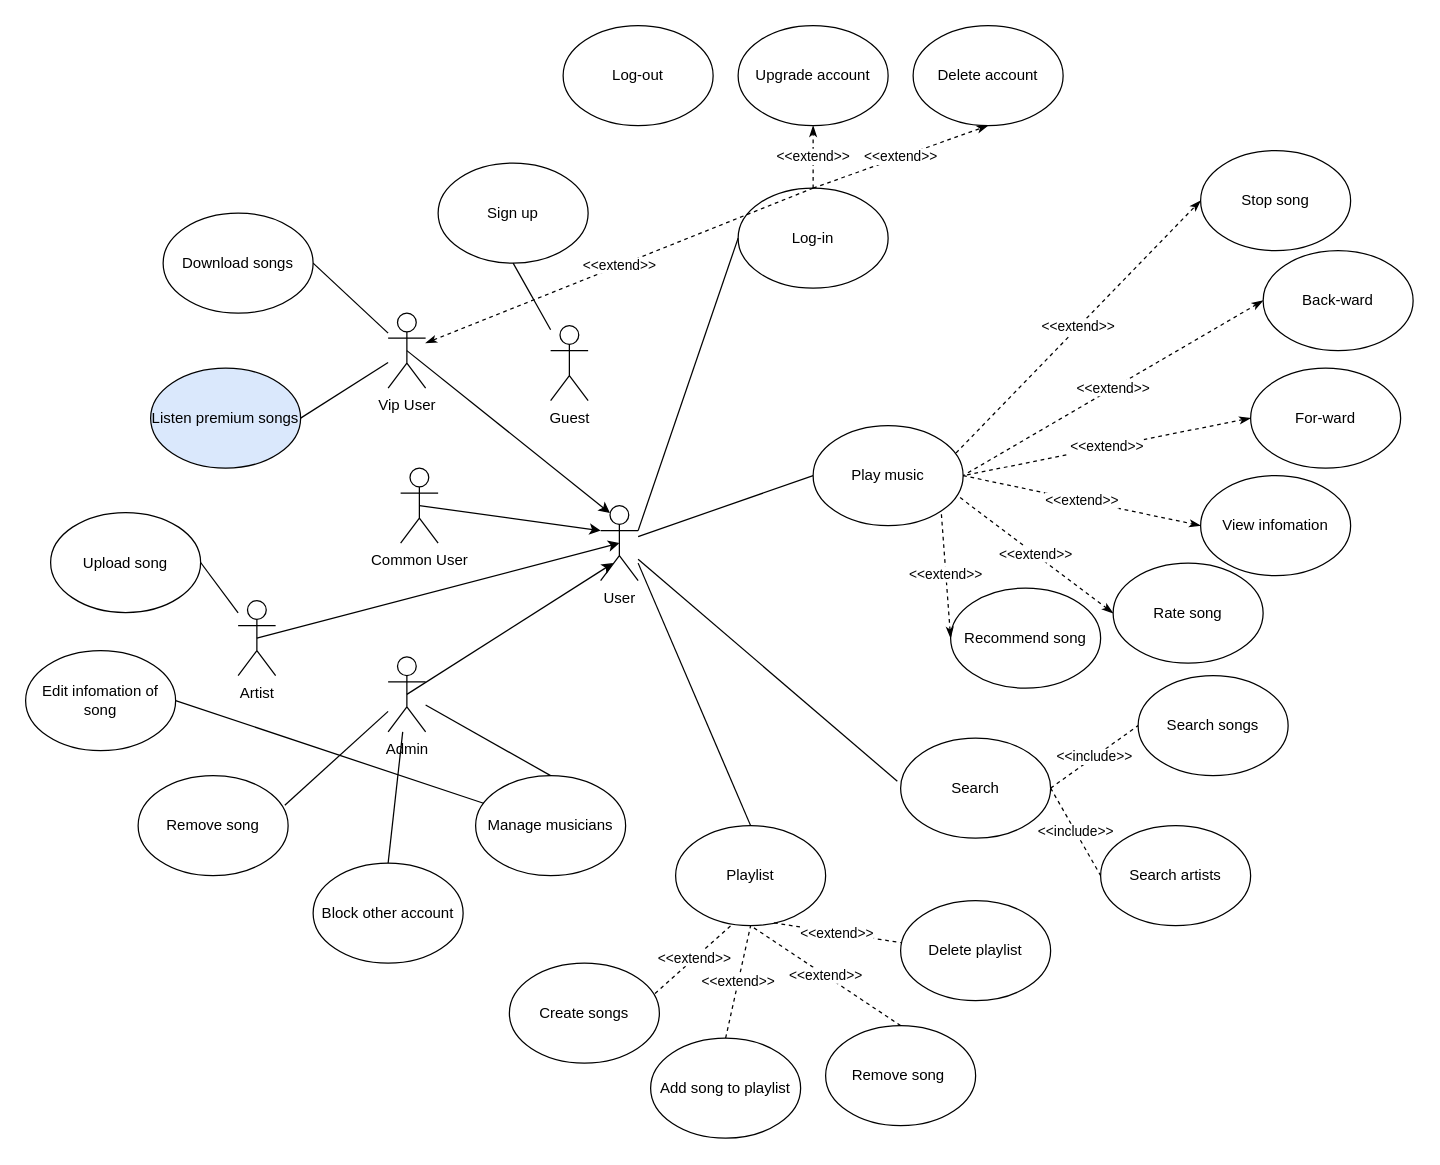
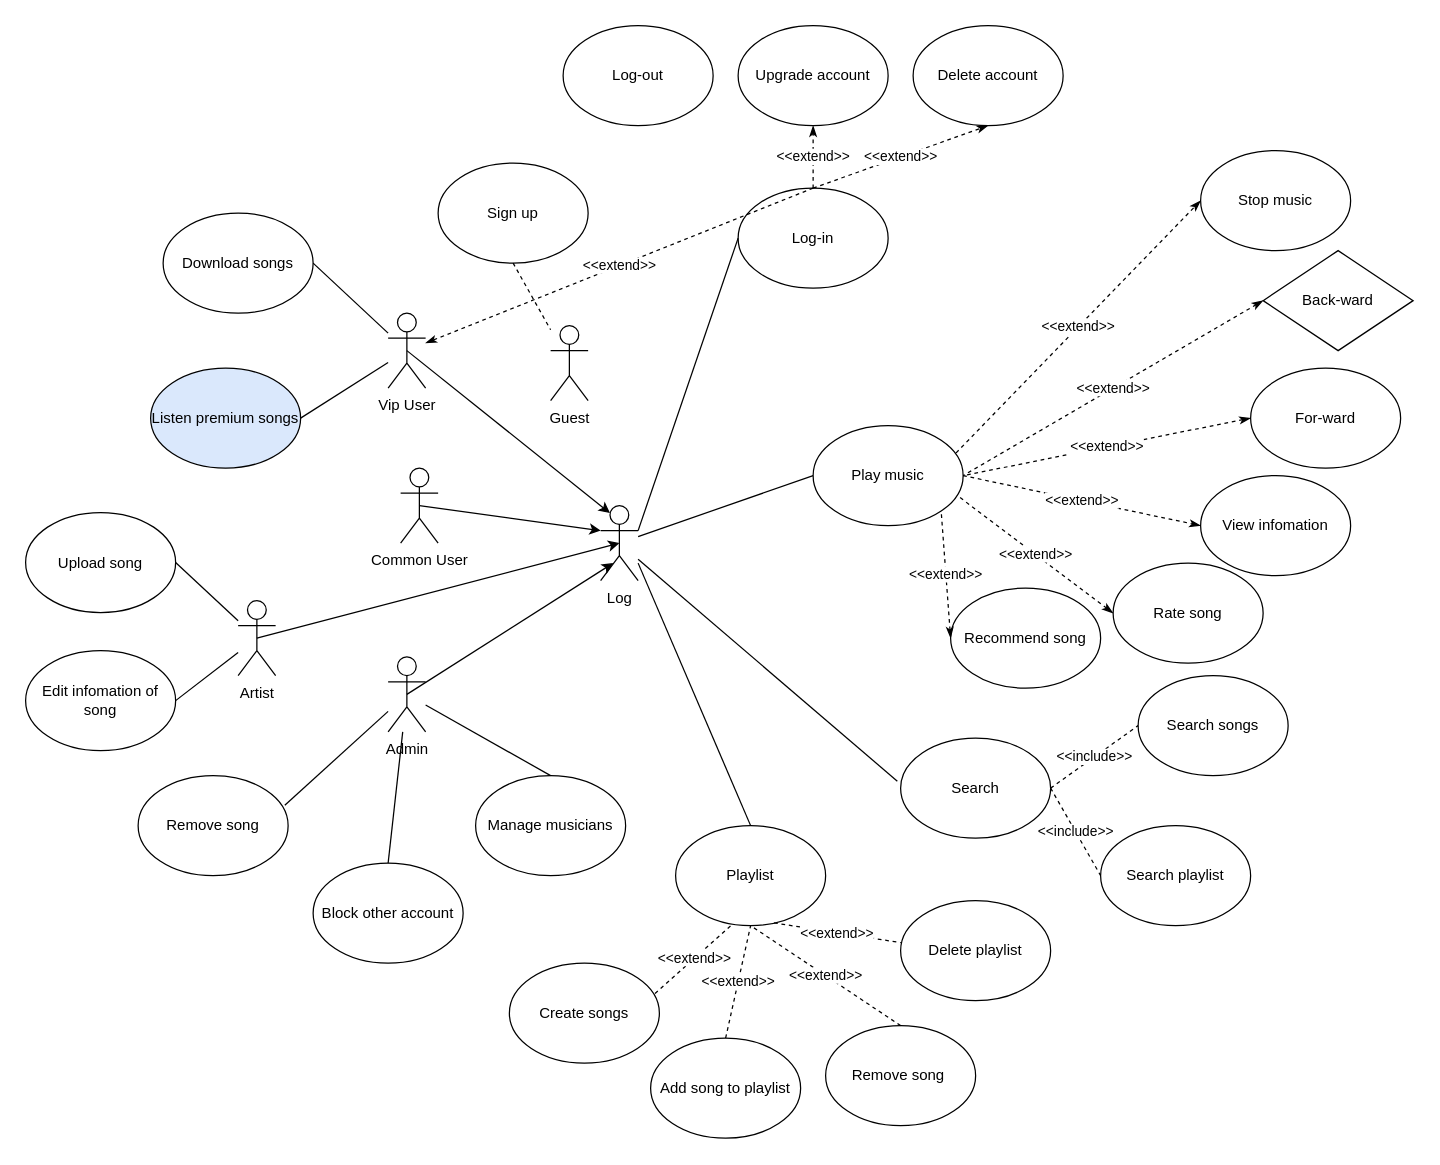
- <mxCell id="12" value="Stop song" style="ellipse;whiteSpace=wrap;html=1;" vertex="1" parent="1"><mxGeometry x="960" y="120" width="120" height="80" as="geometry" /></mxCell>
+ <mxCell id="12" value="Stop music" style="ellipse;whiteSpace=wrap;html=1;" vertex="1" parent="1"><mxGeometry x="960" y="120" width="120" height="80" as="geometry" /></mxCell>
- <mxCell id="65" value="" style="endArrow=none;html=1;rounded=0;exitX=0.5;exitY=1;exitDx=0;exitDy=0;" edge="1" parent="1" source="9" target="64"><mxGeometry width="50" height="50" relative="1" as="geometry"><mxPoint x="630" y="510" as="sourcePoint" /><mxPoint x="680" y="460" as="targetPoint" /></mxGeometry></mxCell>
+ <mxCell id="65" value="" style="endArrow=none;html=1;rounded=0;exitX=0.5;exitY=1;exitDx=0;exitDy=0;dashed=1;" edge="1" parent="1" source="9" target="64"><mxGeometry width="50" height="50" relative="1" as="geometry"><mxPoint x="630" y="510" as="sourcePoint" /><mxPoint x="680" y="460" as="targetPoint" /></mxGeometry></mxCell>
- <mxCell id="16" value="Back-ward" style="ellipse;whiteSpace=wrap;html=1;" vertex="1" parent="1"><mxGeometry x="1010" y="200" width="120" height="80" as="geometry" /></mxCell>
+ <mxCell id="16" value="Back-ward" style="rhombus;whiteSpace=wrap;html=1;" vertex="1" parent="1"><mxGeometry x="1010" y="200" width="120" height="80" as="geometry" /></mxCell>
- <mxCell id="58" value="Upload song" style="ellipse;whiteSpace=wrap;html=1;" vertex="1" parent="1"><mxGeometry x="40" y="409.5" width="120" height="80" as="geometry" /></mxCell>
+ <mxCell id="58" value="Upload song" style="ellipse;whiteSpace=wrap;html=1;" vertex="1" parent="1"><mxGeometry x="20" y="409.5" width="120" height="80" as="geometry" /></mxCell>
- <mxCell id="2" value="User" style="shape=umlActor;verticalLabelPosition=bottom;verticalAlign=top;html=1;outlineConnect=0;" vertex="1" parent="1"><mxGeometry x="480" y="404" width="30" height="60" as="geometry" /></mxCell>
+ <mxCell id="2" value="Log" style="shape=umlActor;verticalLabelPosition=bottom;verticalAlign=top;html=1;outlineConnect=0;" vertex="1" parent="1"><mxGeometry x="480" y="404" width="30" height="60" as="geometry" /></mxCell>
- <mxCell id="63" value="" style="endArrow=none;html=1;rounded=0;exitX=1;exitY=0.5;exitDx=0;exitDy=0;" edge="1" parent="1" source="59" target="45"><mxGeometry width="50" height="50" relative="1" as="geometry"><mxPoint x="-180" y="570" as="sourcePoint" /><mxPoint x="-130" y="520" as="targetPoint" /></mxGeometry></mxCell>
+ <mxCell id="63" value="" style="endArrow=none;html=1;rounded=0;exitX=1;exitY=0.5;exitDx=0;exitDy=0;" edge="1" parent="1" source="59" target="38"><mxGeometry width="50" height="50" relative="1" as="geometry"><mxPoint x="-180" y="570" as="sourcePoint" /><mxPoint x="-130" y="520" as="targetPoint" /></mxGeometry></mxCell>
- <mxCell id="50" value="Search artists" style="ellipse;whiteSpace=wrap;html=1;" vertex="1" parent="1"><mxGeometry x="880" y="660" width="120" height="80" as="geometry" /></mxCell>
+ <mxCell id="50" value="Search playlist" style="ellipse;whiteSpace=wrap;html=1;" vertex="1" parent="1"><mxGeometry x="880" y="660" width="120" height="80" as="geometry" /></mxCell>
